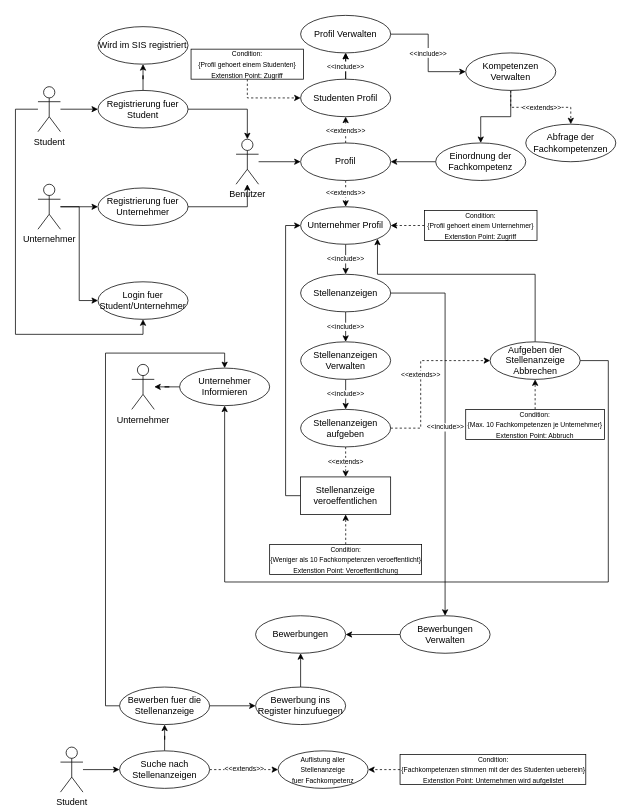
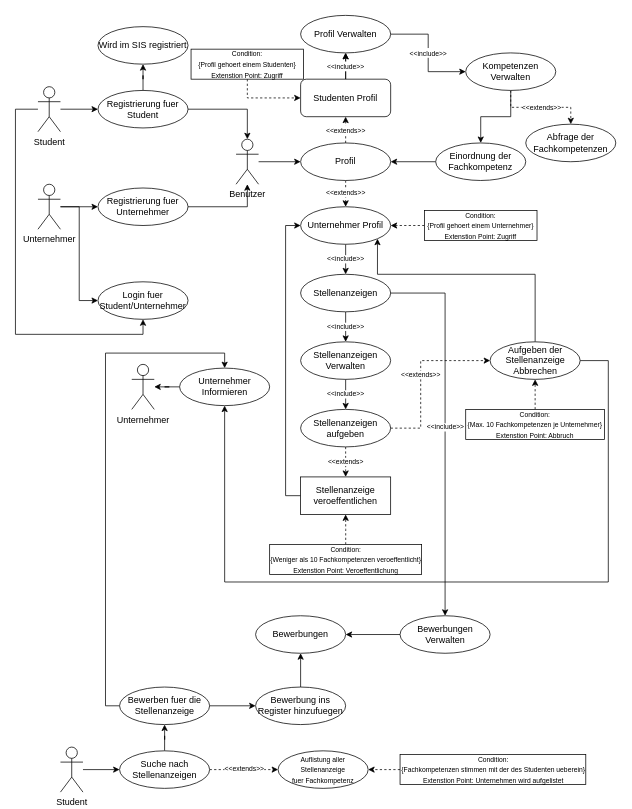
- <mxCell id="30" value="Studenten Profil" style="ellipse;whiteSpace=wrap;html=1;" parent="1" vertex="1"><mxGeometry x="400" y="105" width="120" height="50" as="geometry" /></mxCell>
+ <mxCell id="30" value="Studenten Profil" style="whiteSpace=wrap;html=1;rounded=1;" parent="1" vertex="1"><mxGeometry x="400" y="105" width="120" height="50" as="geometry" /></mxCell>
